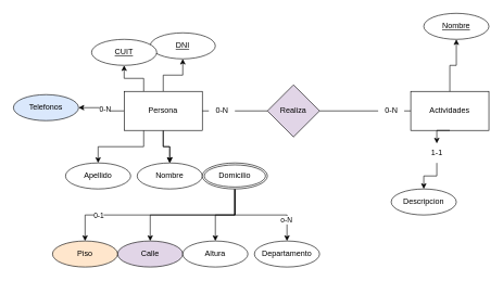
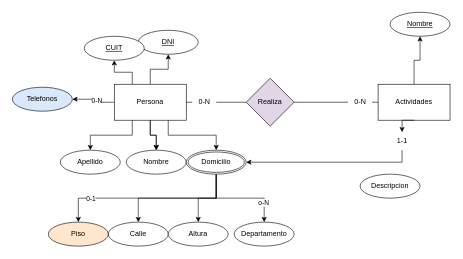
+ <mxCell id="7" style="edgeStyle=orthogonalEdgeStyle;rounded=0;orthogonalLoop=1;jettySize=auto;html=1;exitX=0.75;exitY=1;exitDx=0;exitDy=0;" edge="1" parent="1" source="10" target="27"><mxGeometry relative="1" as="geometry" /></mxCell>
- <mxCell id="13" style="edgeStyle=orthogonalEdgeStyle;rounded=0;orthogonalLoop=1;jettySize=auto;html=1;exitX=0.5;exitY=1;exitDx=0;exitDy=0;entryX=0.5;entryY=0;entryDx=0;entryDy=0;" edge="1" parent="1" source="39" target="32"><mxGeometry relative="1" as="geometry" /></mxCell>
+ <mxCell id="13" style="edgeStyle=orthogonalEdgeStyle;rounded=0;orthogonalLoop=1;jettySize=auto;html=1;exitX=0.5;exitY=1;exitDx=0;exitDy=0;" edge="1" parent="1" source="39" target="27"><mxGeometry relative="1" as="geometry" /></mxCell>
- <mxCell id="28" value="Calle" style="ellipse;whiteSpace=wrap;html=1;align=center;fillColor=#e1d5e7;" vertex="1" parent="1"><mxGeometry x="180" y="370" width="100" height="40" as="geometry" /></mxCell>
+ <mxCell id="28" value="Calle" style="ellipse;whiteSpace=wrap;html=1;align=center;" vertex="1" parent="1"><mxGeometry x="180" y="370" width="100" height="40" as="geometry" /></mxCell>
